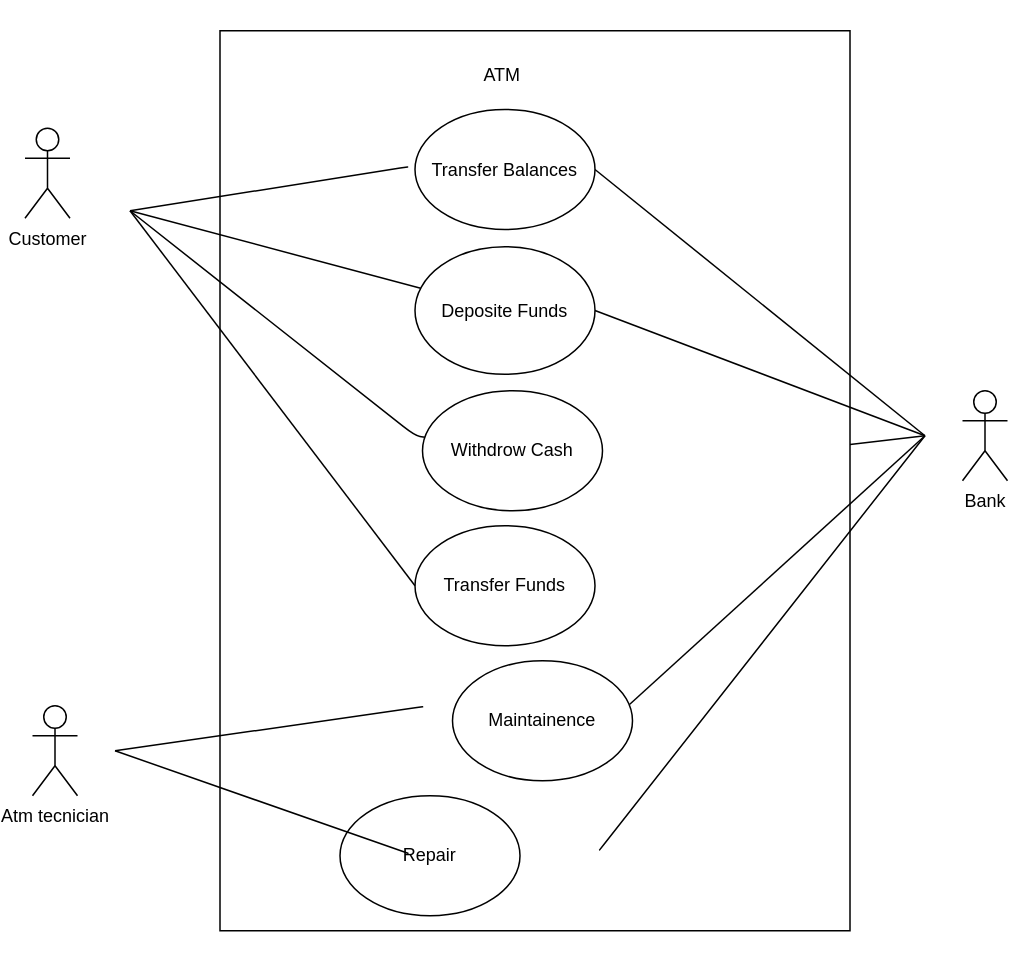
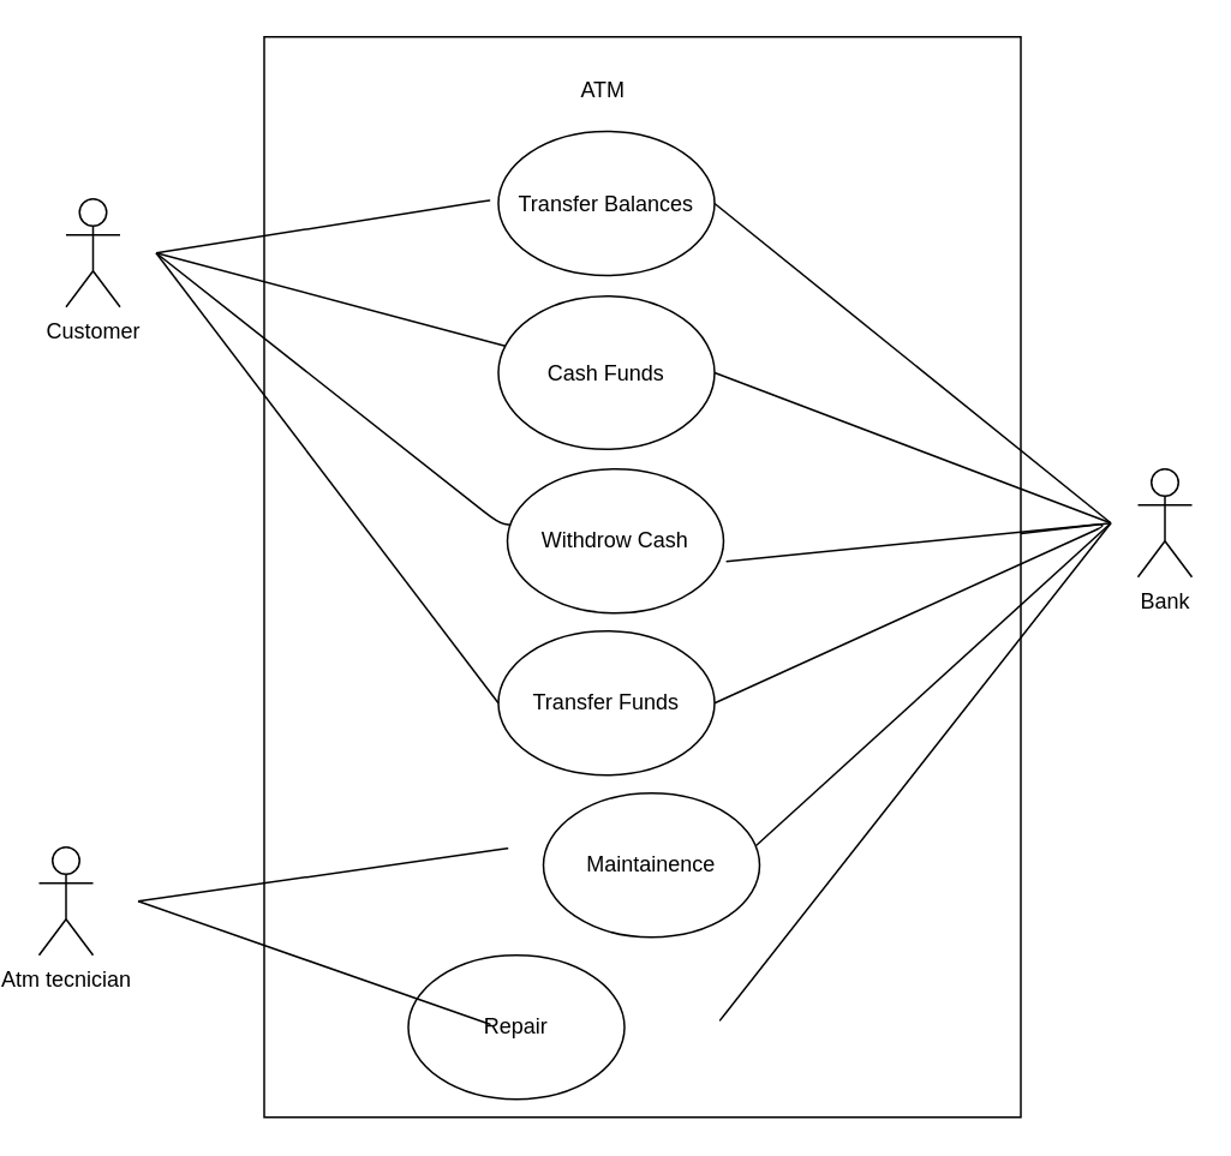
- <mxCell id="4" value="Customer" style="shape=umlActor;verticalLabelPosition=bottom;labelBackgroundColor=#ffffff;verticalAlign=top;html=1;outlineConnect=0;" vertex="1" parent="1"><mxGeometry x="15" y="85" width="30" height="60" as="geometry" /></mxCell>
+ <mxCell id="4" value="Customer" style="shape=umlActor;verticalLabelPosition=bottom;labelBackgroundColor=#ffffff;verticalAlign=top;html=1;outlineConnect=0;" vertex="1" parent="1"><mxGeometry x="35" y="110" width="30" height="60" as="geometry" /></mxCell>
- <mxCell id="8" value="Deposite Funds" style="ellipse;whiteSpace=wrap;html=1;" vertex="1" parent="1"><mxGeometry x="275" y="164" width="120" height="85" as="geometry" /></mxCell>
+ <mxCell id="8" value="Cash Funds" style="ellipse;whiteSpace=wrap;html=1;" vertex="1" parent="1"><mxGeometry x="275" y="164" width="120" height="85" as="geometry" /></mxCell>
- <mxCell id="6" value="Bank" style="shape=umlActor;verticalLabelPosition=bottom;labelBackgroundColor=#ffffff;verticalAlign=top;html=1;outlineConnect=0;" vertex="1" parent="1"><mxGeometry x="640" y="260" width="30" height="60" as="geometry" /></mxCell>
+ <mxCell id="6" value="Bank" style="shape=umlActor;verticalLabelPosition=bottom;labelBackgroundColor=#ffffff;verticalAlign=top;html=1;outlineConnect=0;" vertex="1" parent="1"><mxGeometry x="630" y="260" width="30" height="60" as="geometry" /></mxCell>
+ <mxCell id="21" value="" style="endArrow=none;html=1;entryX=1.012;entryY=0.642;entryDx=0;entryDy=0;entryPerimeter=0;exitX=1;exitY=0.5;exitDx=0;exitDy=0;" edge="1" parent="1" source="9" target="10"><mxGeometry width="50" height="50" relative="1" as="geometry"><mxPoint x="620" y="510" as="sourcePoint" /><mxPoint x="670" y="460" as="targetPoint" /><Array as="points"><mxPoint x="615" y="290" /></Array></mxGeometry></mxCell>
